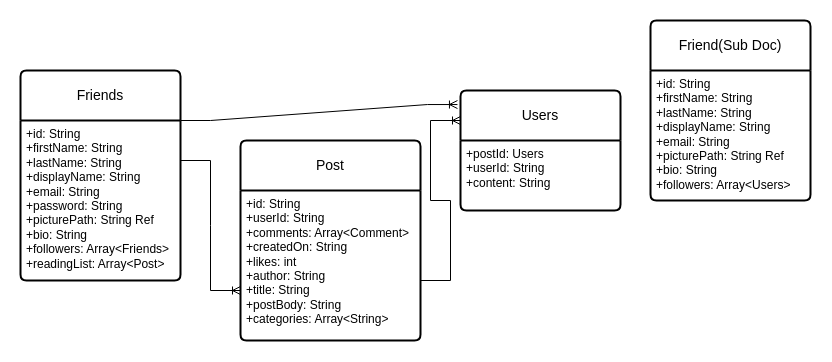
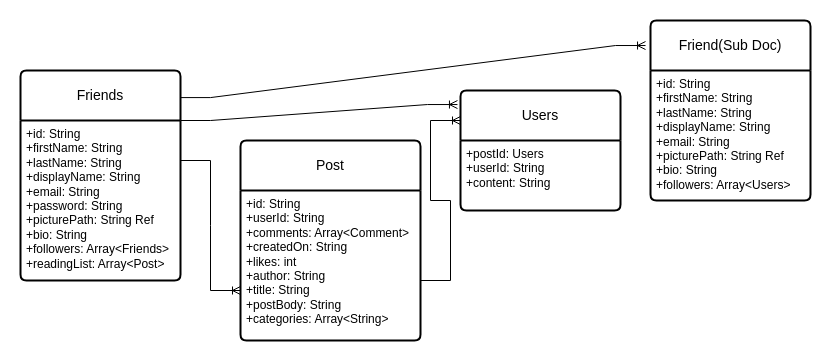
+ <mxCell id="13" value="" style="edgeStyle=entityRelationEdgeStyle;fontSize=12;html=1;endArrow=ERoneToMany;rounded=0;entryX=-0.031;entryY=0.139;entryDx=0;entryDy=0;exitX=1;exitY=0.129;exitDx=0;exitDy=0;entryPerimeter=0;exitPerimeter=0;" edge="1" parent="1" source="2" target="8"><mxGeometry width="100" height="100" relative="1" as="geometry"><mxPoint x="180" y="100" as="sourcePoint" /><mxPoint x="280" y="0" as="targetPoint" /></mxGeometry></mxCell>
